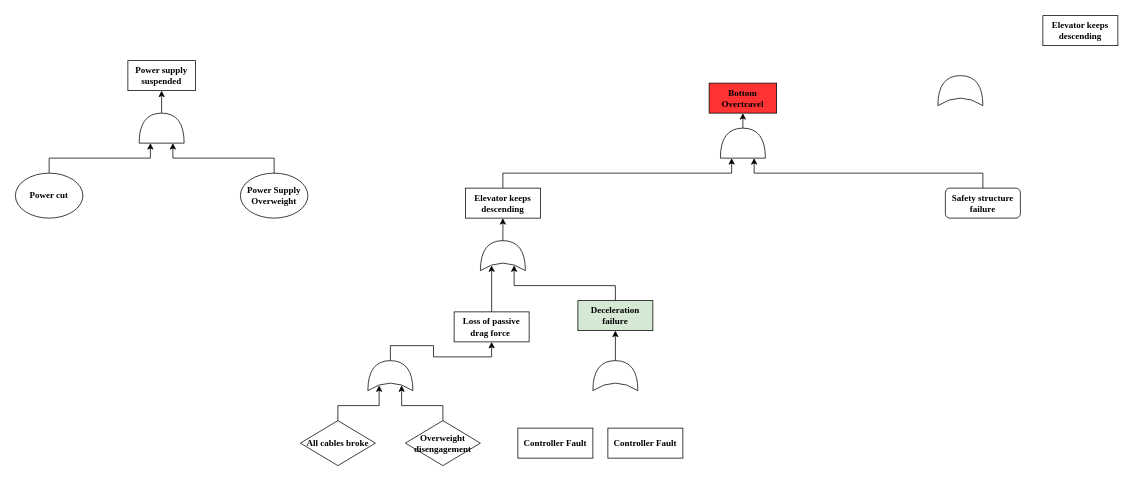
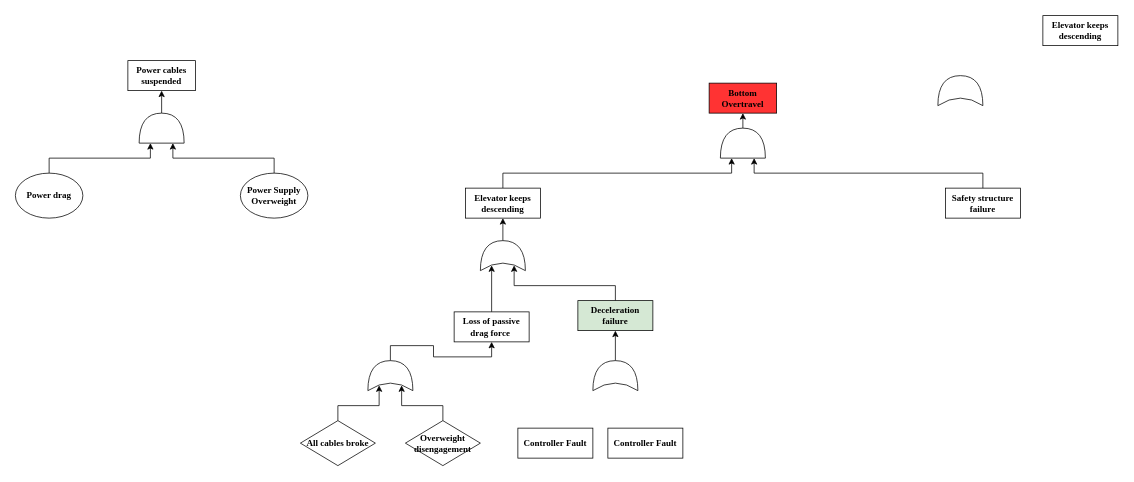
- <mxCell id="8" value="&lt;b&gt;Power supply suspended&lt;/b&gt;" style="rounded=0;whiteSpace=wrap;html=1;gradientDirection=north;fontFamily=Times New Roman;" vertex="1" parent="1"><mxGeometry x="170" y="80" width="90" height="40" as="geometry" /></mxCell>
+ <mxCell id="8" value="&lt;b&gt;Power cables suspended&lt;/b&gt;" style="rounded=0;whiteSpace=wrap;html=1;gradientDirection=north;fontFamily=Times New Roman;" vertex="1" parent="1"><mxGeometry x="170" y="80" width="90" height="40" as="geometry" /></mxCell>
- <mxCell id="11" value="&lt;font face=&quot;Times New Roman&quot;&gt;&lt;b&gt;Power cut&lt;/b&gt;&lt;/font&gt;" style="ellipse;whiteSpace=wrap;html=1;" vertex="1" parent="1"><mxGeometry x="20" y="230" width="90" height="60" as="geometry" /></mxCell>
+ <mxCell id="11" value="&lt;font face=&quot;Times New Roman&quot;&gt;&lt;b&gt;Power drag&lt;/b&gt;&lt;/font&gt;" style="ellipse;whiteSpace=wrap;html=1;" vertex="1" parent="1"><mxGeometry x="20" y="230" width="90" height="60" as="geometry" /></mxCell>
- <mxCell id="3" value="&lt;font face=&quot;Times New Roman&quot;&gt;&lt;b style=&quot;&quot;&gt;Safety structure failure&lt;/b&gt;&lt;/font&gt;" style="whiteSpace=wrap;html=1;gradientDirection=north;rounded=1;" vertex="1" parent="1"><mxGeometry x="1260" y="250" width="100" height="40" as="geometry" /></mxCell>
+ <mxCell id="3" value="&lt;font face=&quot;Times New Roman&quot;&gt;&lt;b style=&quot;&quot;&gt;Safety structure failure&lt;/b&gt;&lt;/font&gt;" style="rounded=0;whiteSpace=wrap;html=1;gradientDirection=north;" vertex="1" parent="1"><mxGeometry x="1260" y="250" width="100" height="40" as="geometry" /></mxCell>
